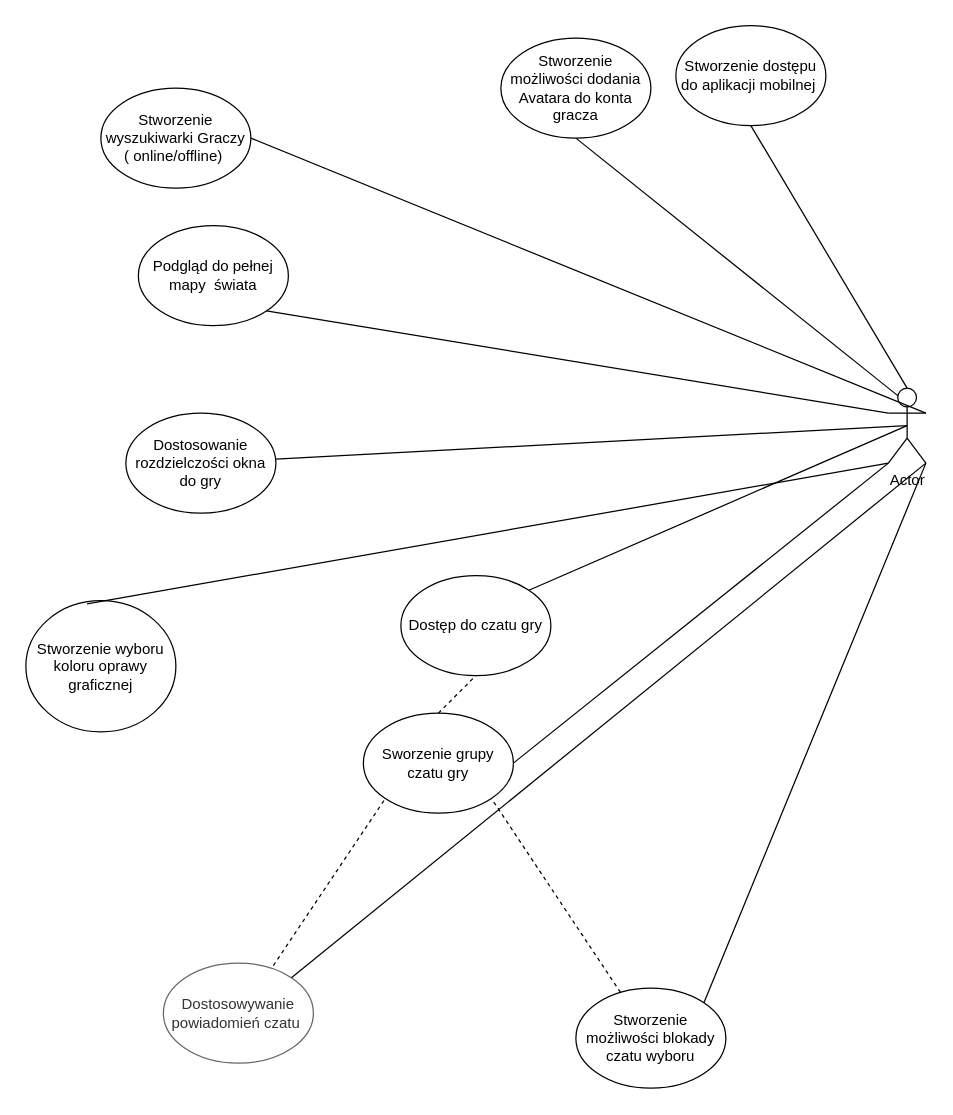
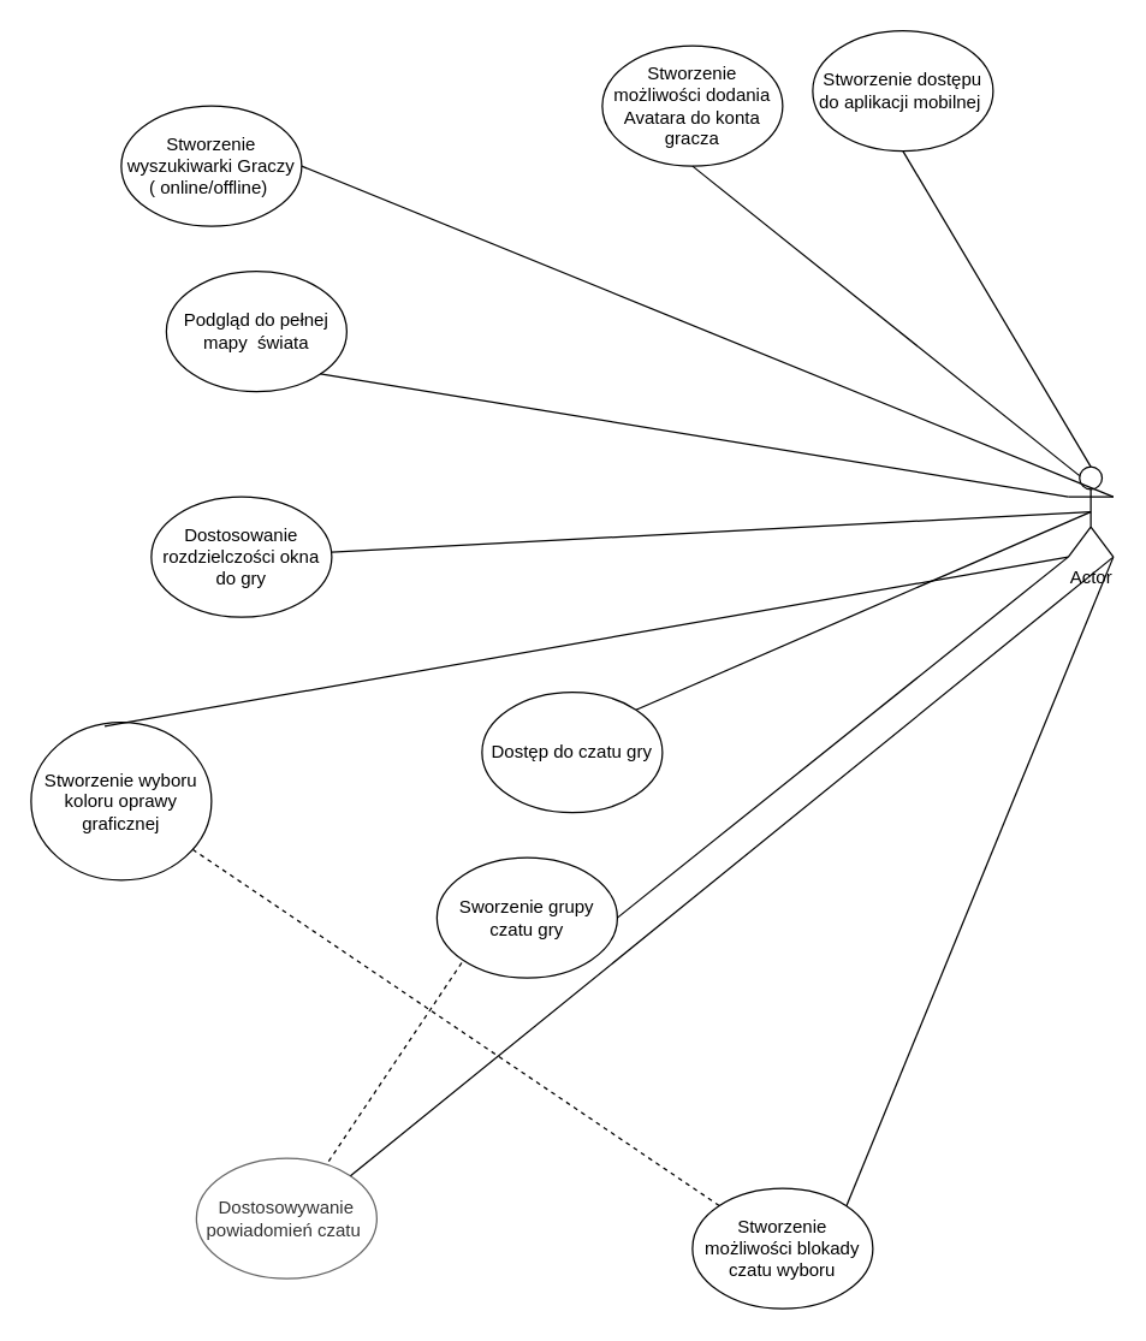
- <mxCell id="24" value="" style="endArrow=none;dashed=1;html=1;entryX=0.5;entryY=1;entryDx=0;entryDy=0;exitX=0.5;exitY=0;exitDx=0;exitDy=0;" edge="1" parent="1" source="6" target="23"><mxGeometry width="50" height="50" relative="1" as="geometry"><mxPoint x="260" y="580" as="sourcePoint" /><mxPoint x="310" y="530" as="targetPoint" /></mxGeometry></mxCell>
- <mxCell id="20" value="" style="endArrow=none;dashed=1;html=1;entryX=1;entryY=1;entryDx=0;entryDy=0;" edge="1" parent="1" source="3" target="6"><mxGeometry width="50" height="50" relative="1" as="geometry"><mxPoint x="265" y="690" as="sourcePoint" /><mxPoint x="315" y="640" as="targetPoint" /></mxGeometry></mxCell>
+ <mxCell id="20" value="" style="endArrow=none;dashed=1;html=1;" edge="1" parent="1" source="3" target="10"><mxGeometry width="50" height="50" relative="1" as="geometry"><mxPoint x="265" y="690" as="sourcePoint" /><mxPoint x="315" y="640" as="targetPoint" /></mxGeometry></mxCell>
